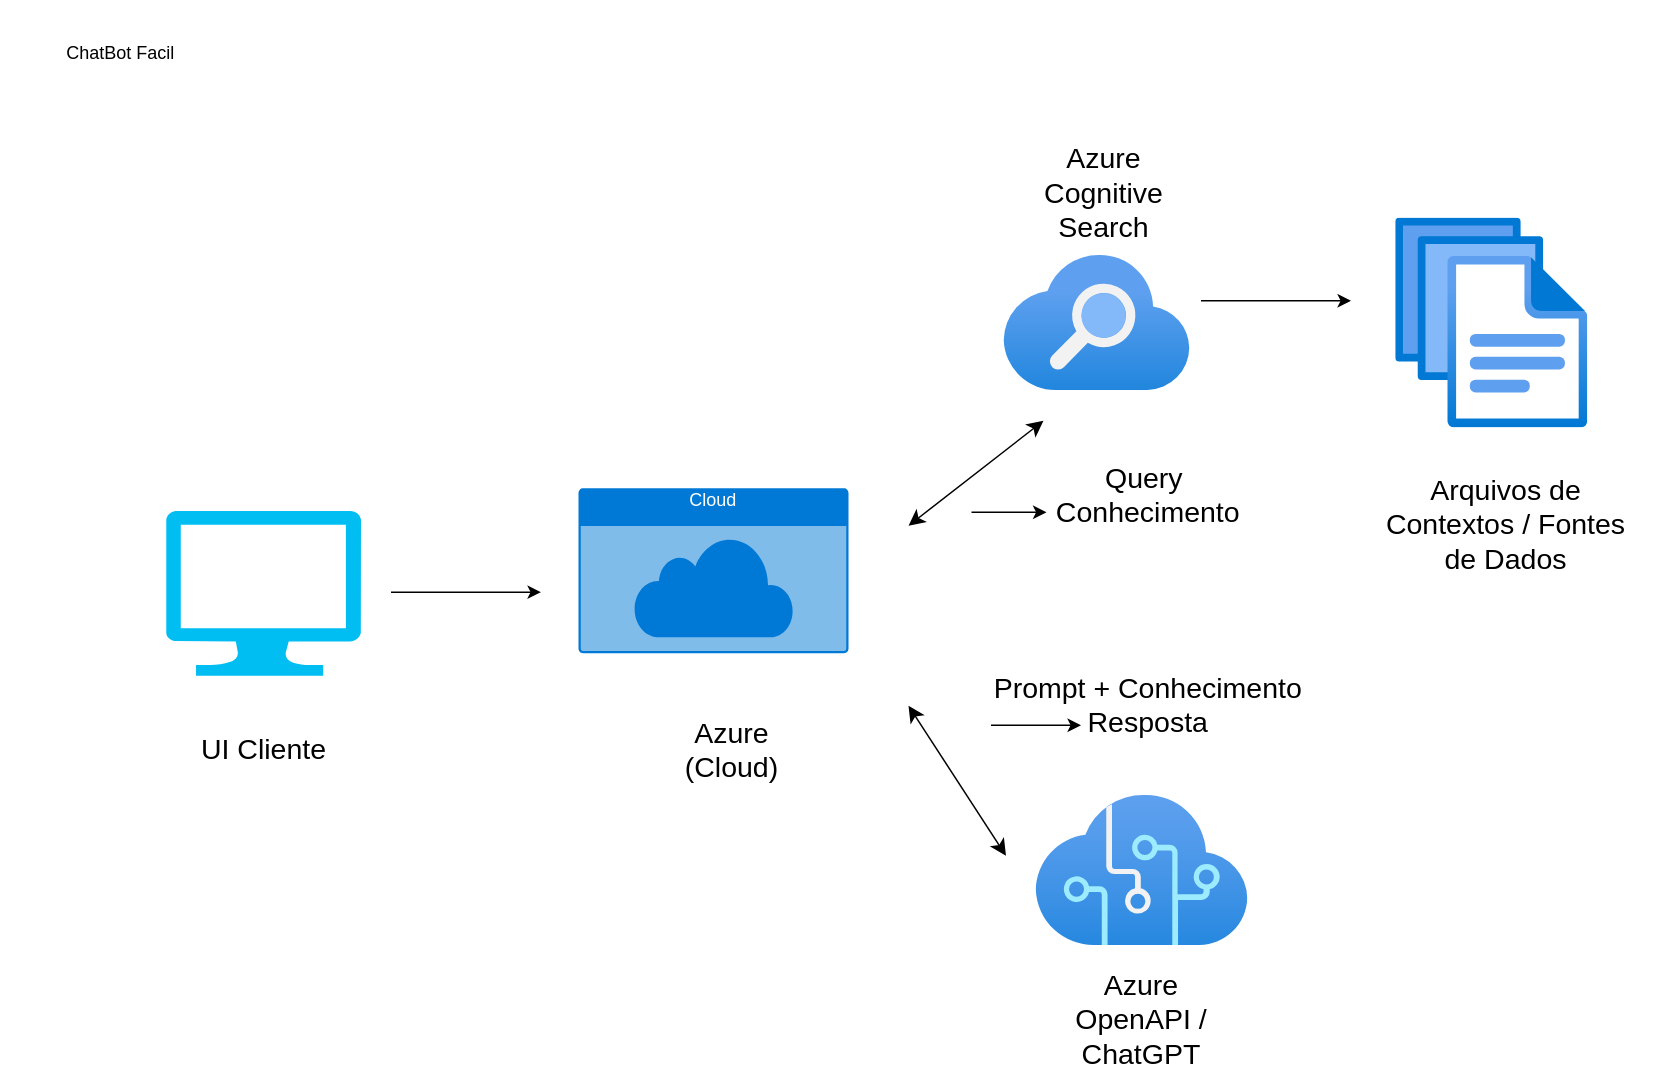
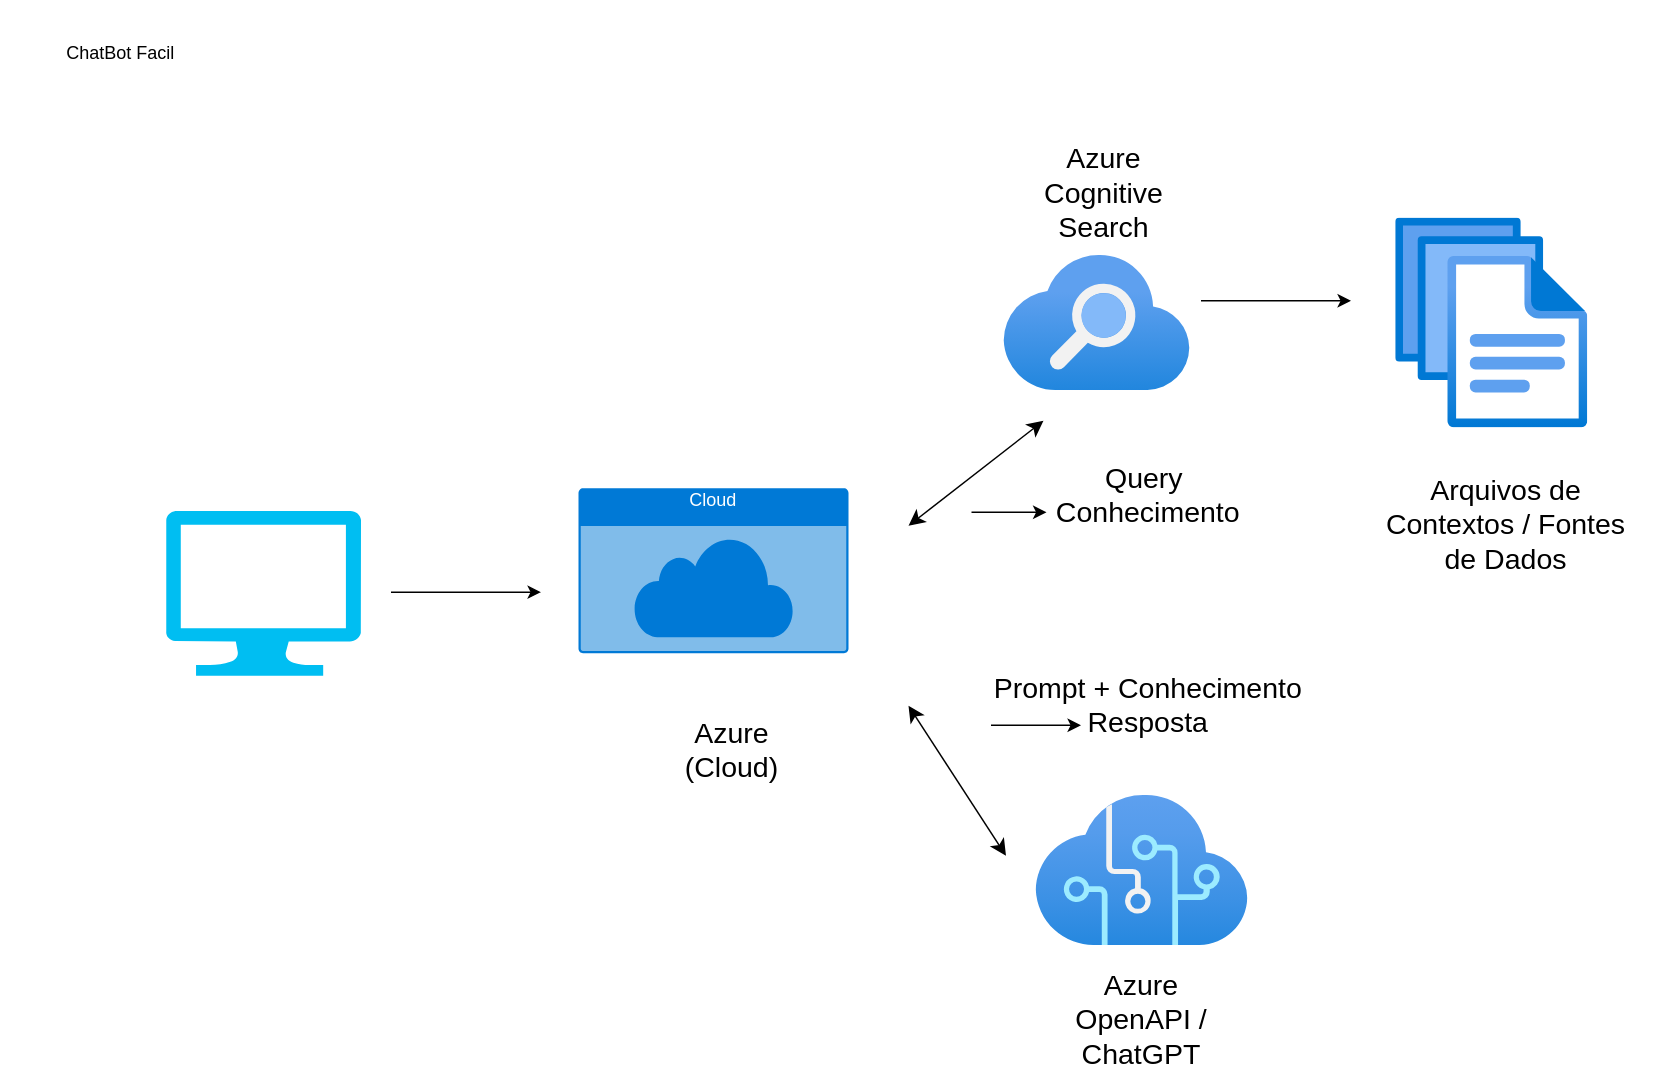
- <mxCell id="11" value="&lt;font style=&quot;font-size: 19px;&quot;&gt;UI Cliente&lt;/font&gt;" style="text;html=1;align=center;verticalAlign=middle;whiteSpace=wrap;rounded=0;" vertex="1" parent="1"><mxGeometry x="117.5" y="480" width="115" height="40" as="geometry" /></mxCell>
